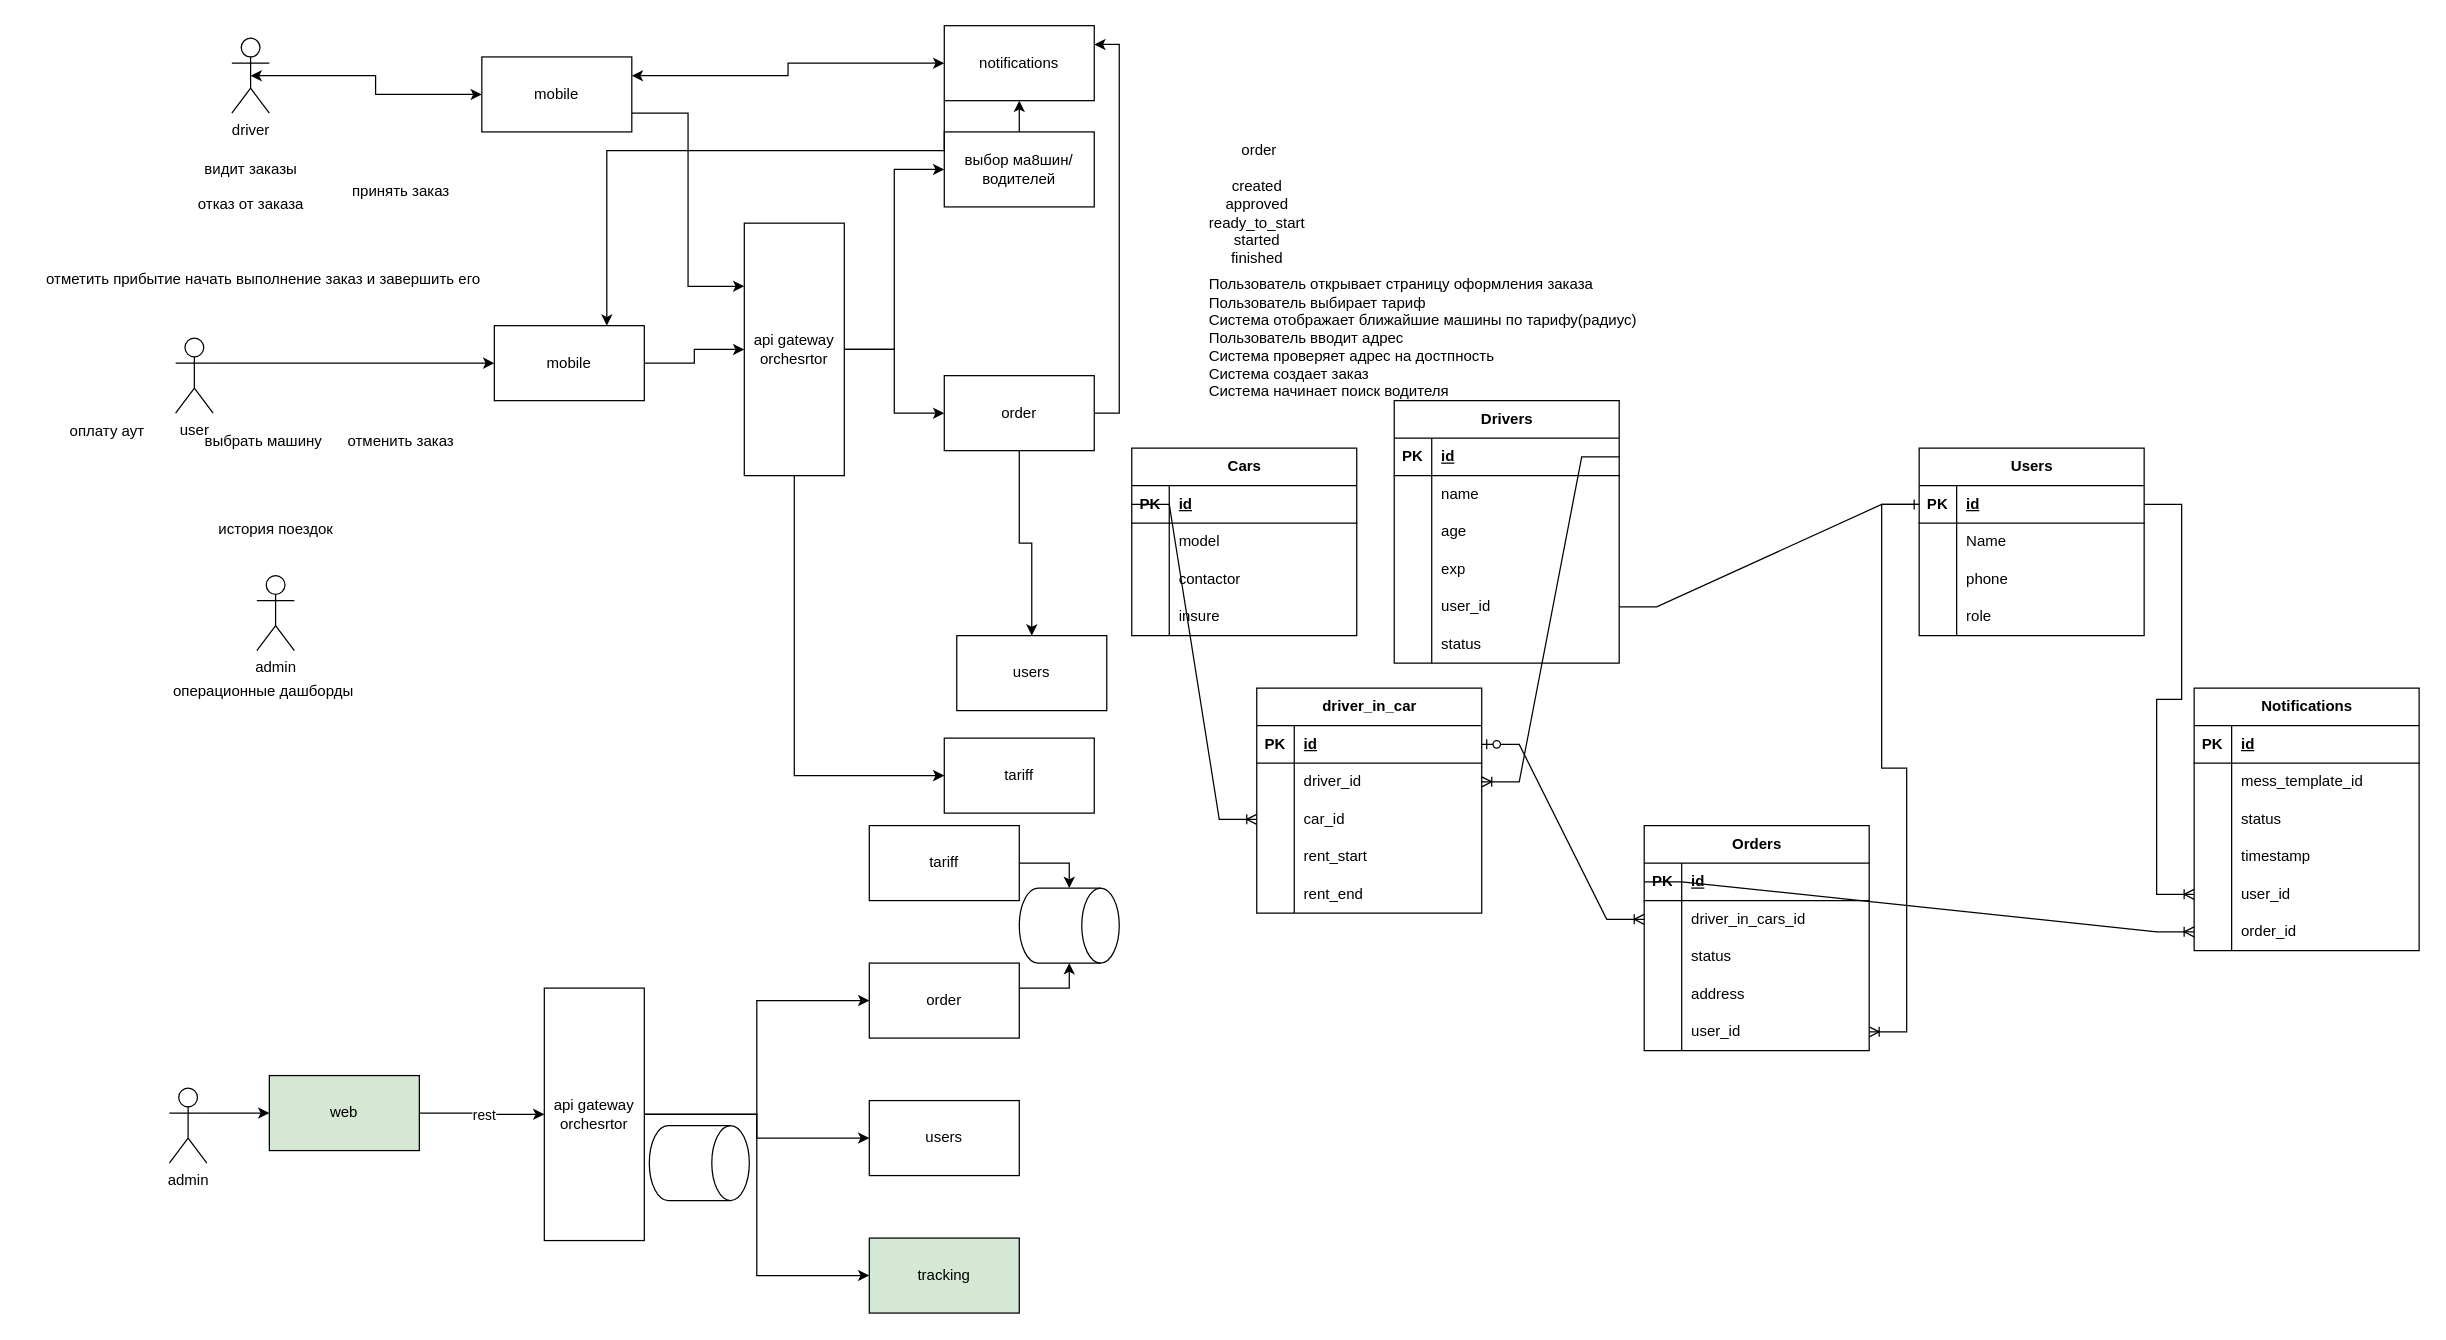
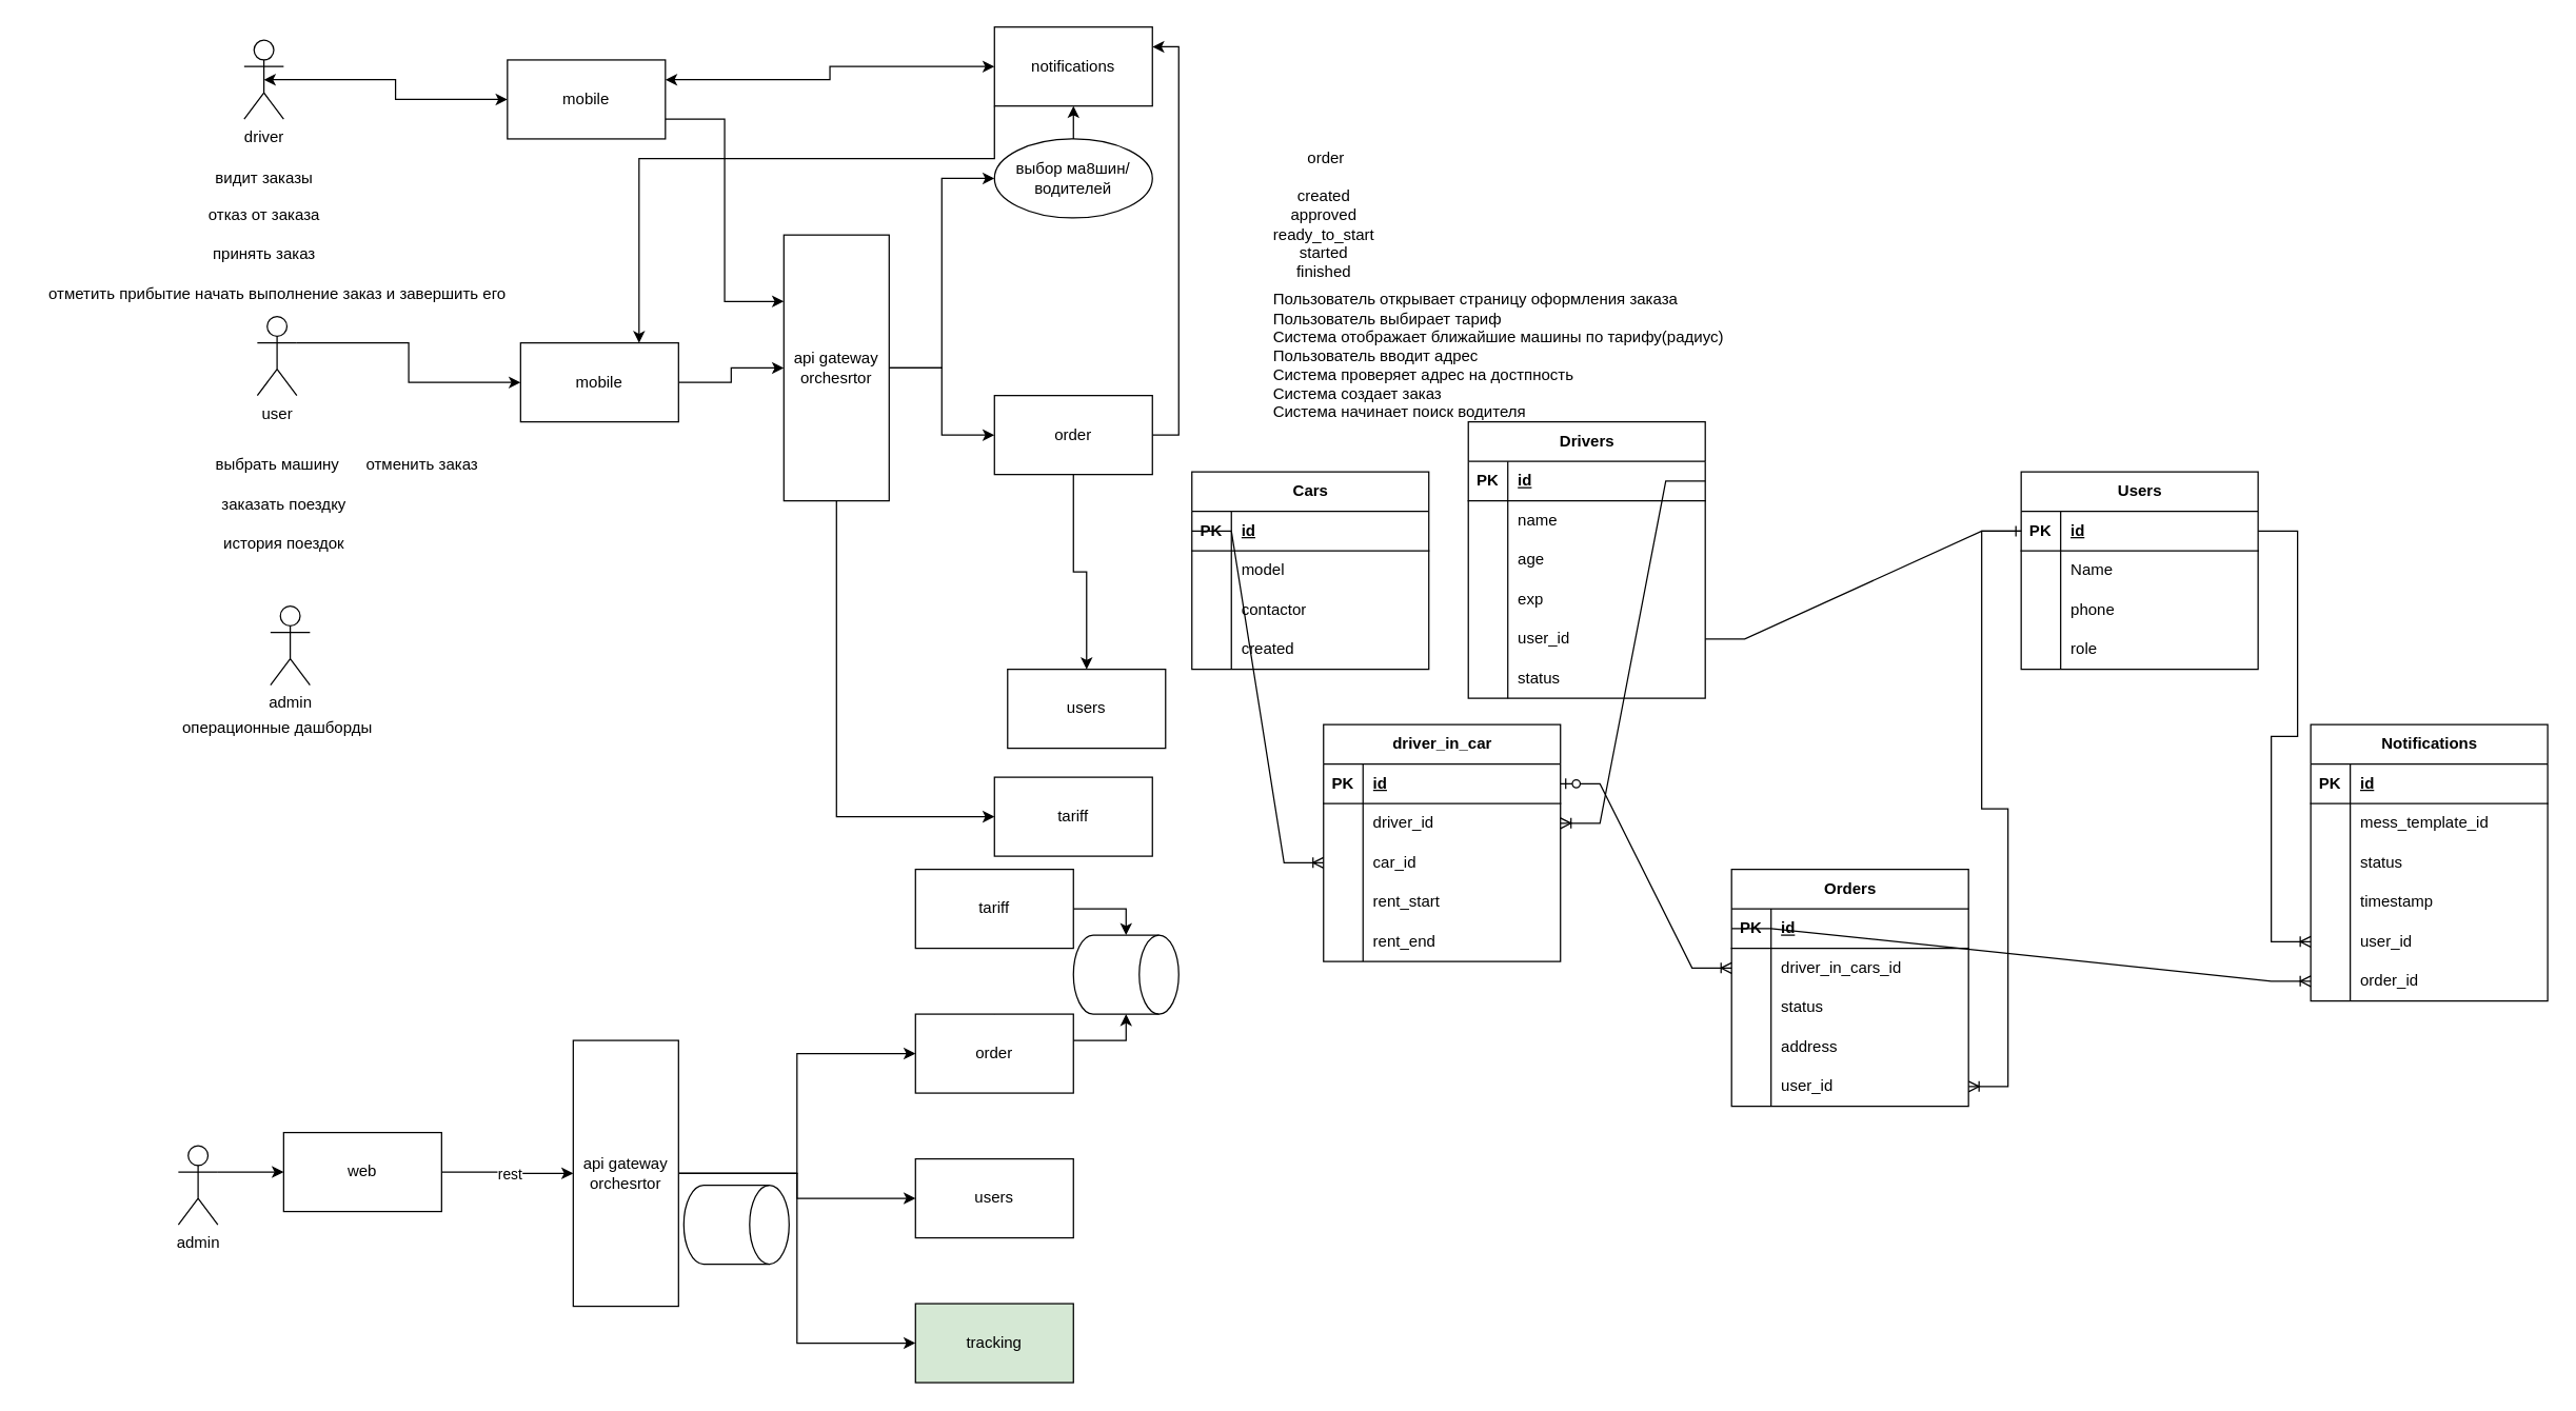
- <mxCell id="14" value="выбор ма8шин/ водителей" style="rounded=0;whiteSpace=wrap;html=1;" vertex="1" parent="1"><mxGeometry x="755" y="105" width="120" height="60" as="geometry" /></mxCell>
+ <mxCell id="14" value="выбор ма8шин/ водителей" style="ellipse;whiteSpace=wrap;html=1;" vertex="1" parent="1"><mxGeometry x="755" y="105" width="120" height="60" as="geometry" /></mxCell>
- <mxCell id="17" value="принять заказ" style="text;html=1;align=center;verticalAlign=middle;resizable=0;points=[];autosize=1;strokeColor=none;fillColor=none;" vertex="1" parent="1"><mxGeometry x="270" y="138" width="100" height="30" as="geometry" /></mxCell>
+ <mxCell id="17" value="принять заказ" style="text;html=1;align=center;verticalAlign=middle;resizable=0;points=[];autosize=1;strokeColor=none;fillColor=none;" vertex="1" parent="1"><mxGeometry x="150" y="178" width="100" height="30" as="geometry" /></mxCell>
- <mxCell id="4" value="user" style="shape=umlActor;verticalLabelPosition=bottom;verticalAlign=top;html=1;outlineConnect=0;" vertex="1" parent="1"><mxGeometry x="140" y="270" width="30" height="60" as="geometry" /></mxCell>
+ <mxCell id="4" value="user" style="shape=umlActor;verticalLabelPosition=bottom;verticalAlign=top;html=1;outlineConnect=0;" vertex="1" parent="1"><mxGeometry x="195" y="240" width="30" height="60" as="geometry" /></mxCell>
- <mxCell id="8" value="оплату аут" style="text;html=1;align=center;verticalAlign=middle;resizable=0;points=[];autosize=1;strokeColor=none;fillColor=none;" vertex="1" parent="1"><mxGeometry x="45" y="330" width="80" height="30" as="geometry" /></mxCell>
+ <mxCell id="6" value="заказать поездку" style="text;html=1;align=center;verticalAlign=middle;resizable=0;points=[];autosize=1;strokeColor=none;fillColor=none;" vertex="1" parent="1"><mxGeometry x="155" y="368" width="120" height="30" as="geometry" /></mxCell>
- <mxCell id="7" value="история поездок" style="text;html=1;align=center;verticalAlign=middle;resizable=0;points=[];autosize=1;strokeColor=none;fillColor=none;" vertex="1" parent="1"><mxGeometry x="160" y="408" width="120" height="30" as="geometry" /></mxCell>
+ <mxCell id="7" value="история поездок" style="text;html=1;align=center;verticalAlign=middle;resizable=0;points=[];autosize=1;strokeColor=none;fillColor=none;" vertex="1" parent="1"><mxGeometry x="155" y="398" width="120" height="30" as="geometry" /></mxCell>
- <mxCell id="88" value="insure" style="shape=partialRectangle;connectable=0;fillColor=none;top=0;left=0;bottom=0;right=0;align=left;spacingLeft=6;overflow=hidden;whiteSpace=wrap;html=1;" vertex="1" parent="86"><mxGeometry x="30" width="150" height="30" as="geometry"><mxRectangle width="150" height="30" as="alternateBounds" /></mxGeometry></mxCell>
+ <mxCell id="88" value="created" style="shape=partialRectangle;connectable=0;fillColor=none;top=0;left=0;bottom=0;right=0;align=left;spacingLeft=6;overflow=hidden;whiteSpace=wrap;html=1;" vertex="1" parent="86"><mxGeometry x="30" width="150" height="30" as="geometry"><mxRectangle width="150" height="30" as="alternateBounds" /></mxGeometry></mxCell>
- <mxCell id="25" value="web" style="rounded=0;whiteSpace=wrap;html=1;fillColor=#d5e8d4;" vertex="1" parent="1"><mxGeometry x="215" y="860" width="120" height="60" as="geometry" /></mxCell>
+ <mxCell id="25" value="web" style="rounded=0;whiteSpace=wrap;html=1;" vertex="1" parent="1"><mxGeometry x="215" y="860" width="120" height="60" as="geometry" /></mxCell>
